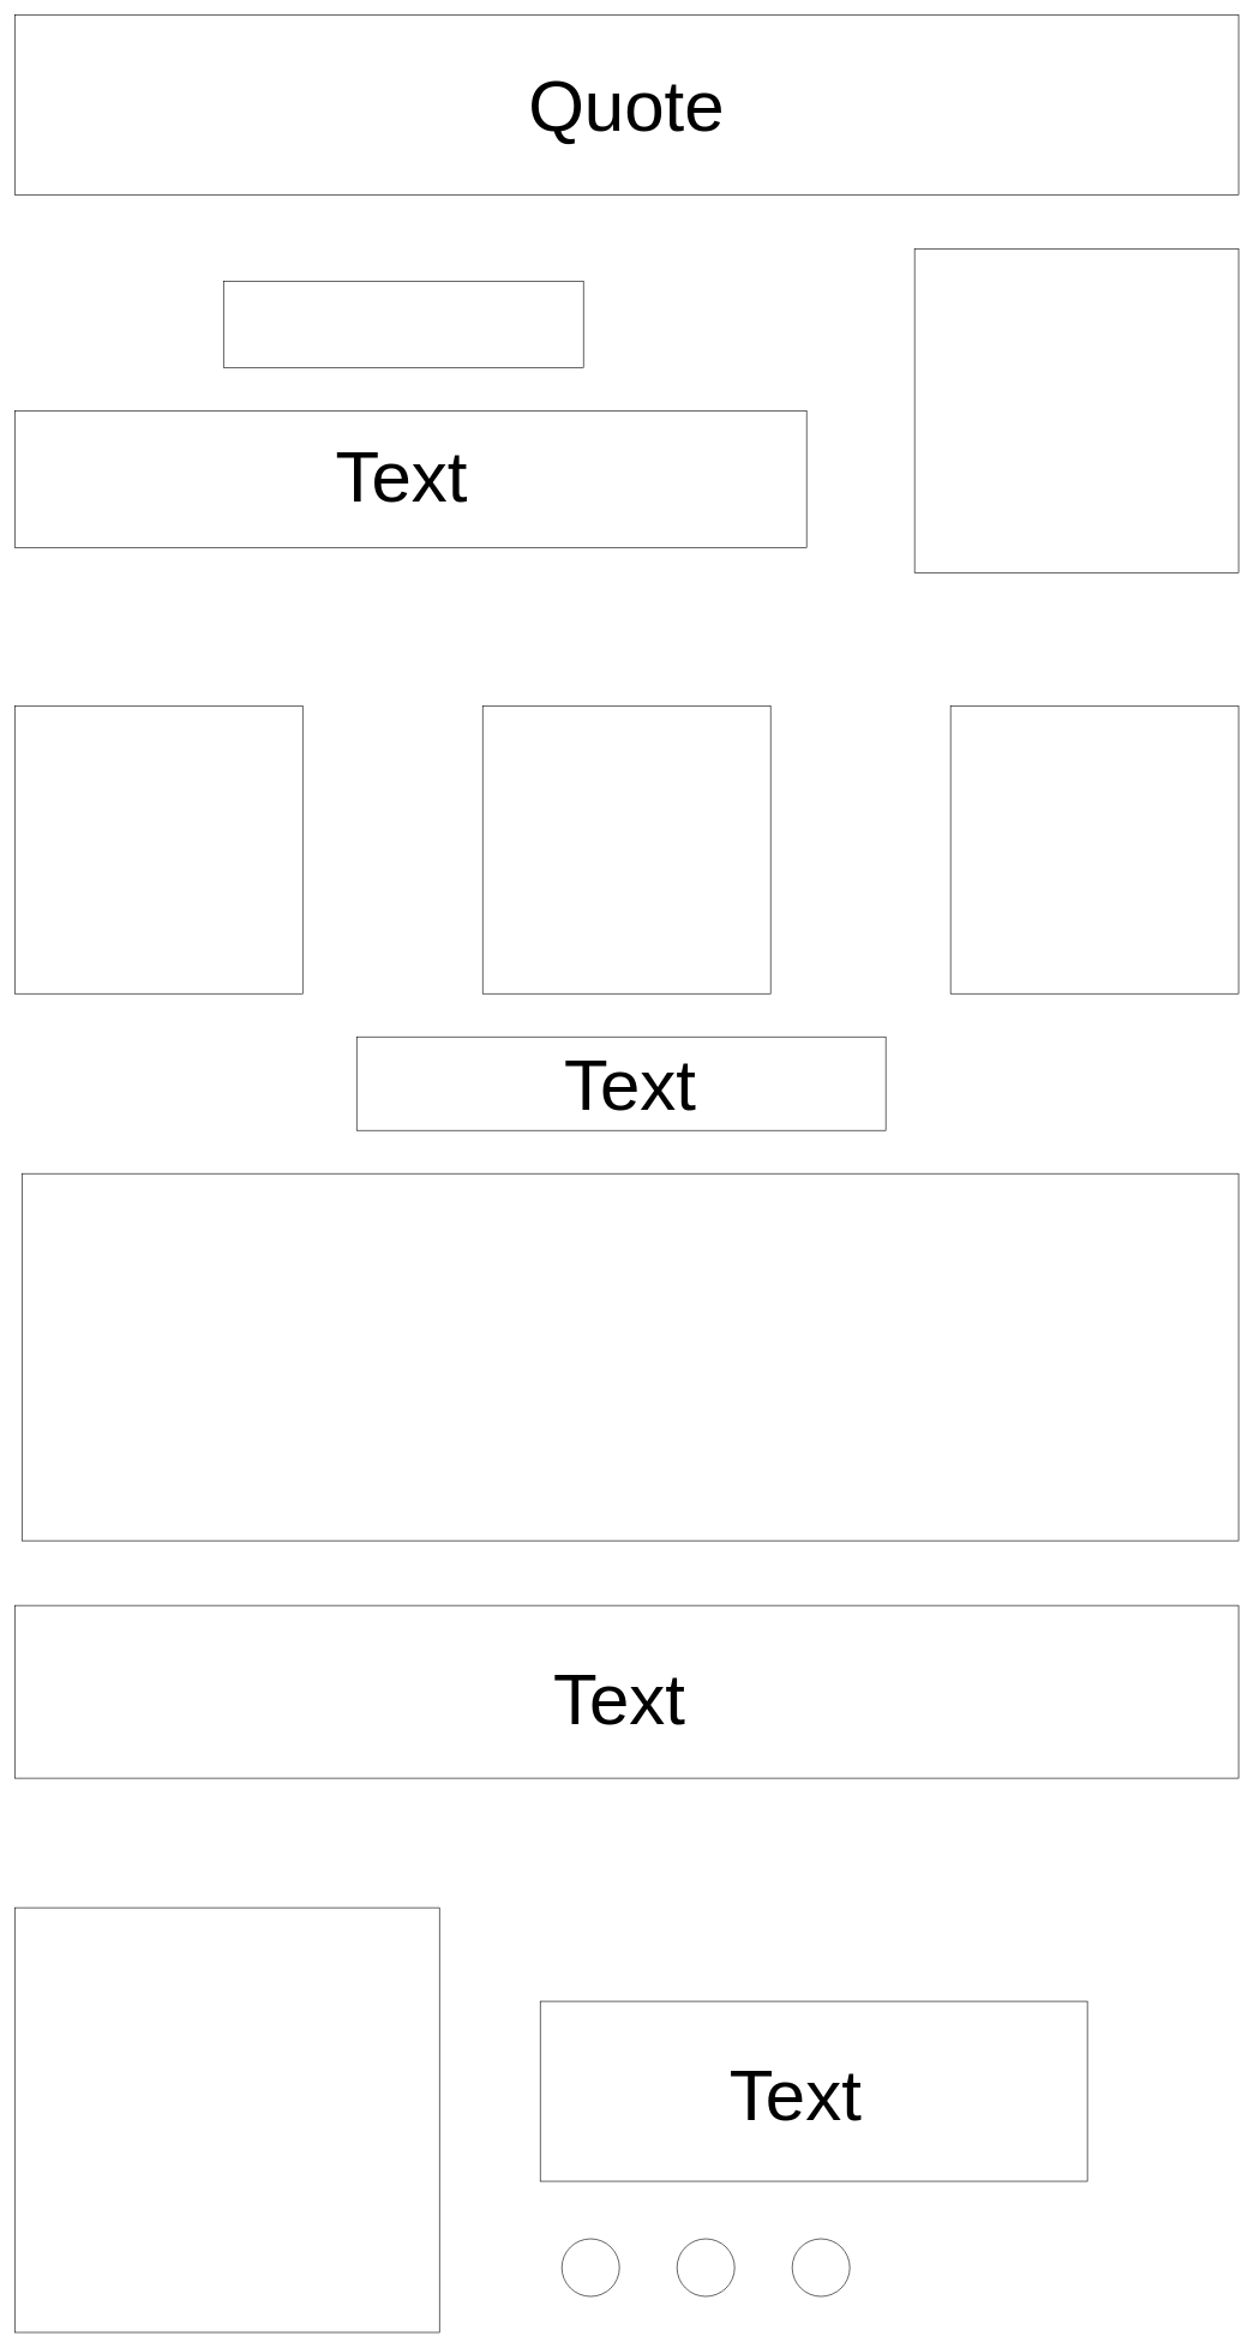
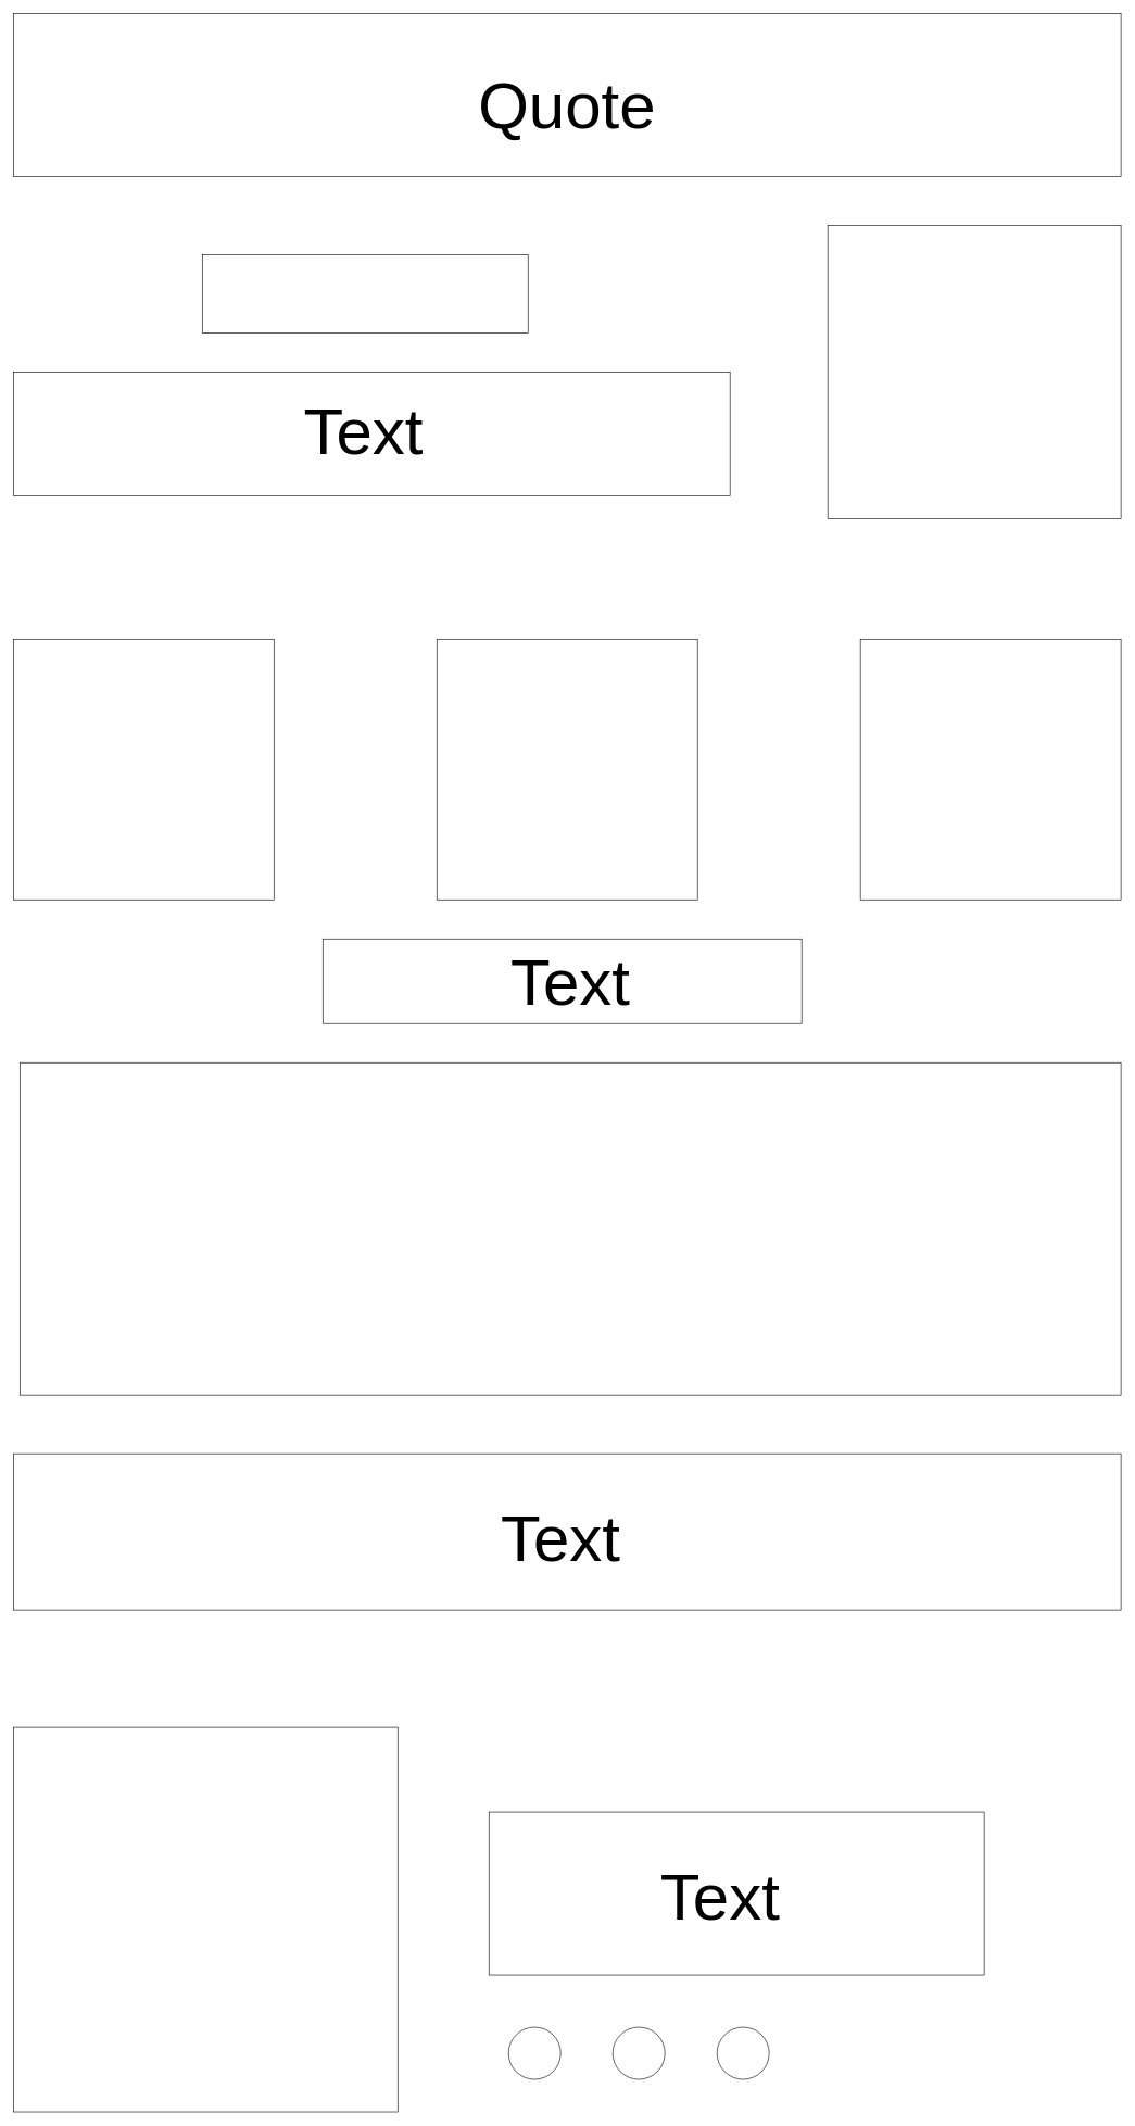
- <mxCell id="3" value="Quote" style="text;html=1;strokeColor=none;fillColor=none;align=center;verticalAlign=middle;whiteSpace=wrap;rounded=0;fontSize=100;" vertex="1" parent="1"><mxGeometry x="140" y="75" width="1460" height="140" as="geometry" /></mxCell>
+ <mxCell id="3" value="Quote" style="text;html=1;strokeColor=none;fillColor=none;align=center;verticalAlign=middle;whiteSpace=wrap;rounded=0;fontSize=100;" vertex="1" parent="1"><mxGeometry x="140" y="90" width="1460" height="140" as="geometry" /></mxCell>
